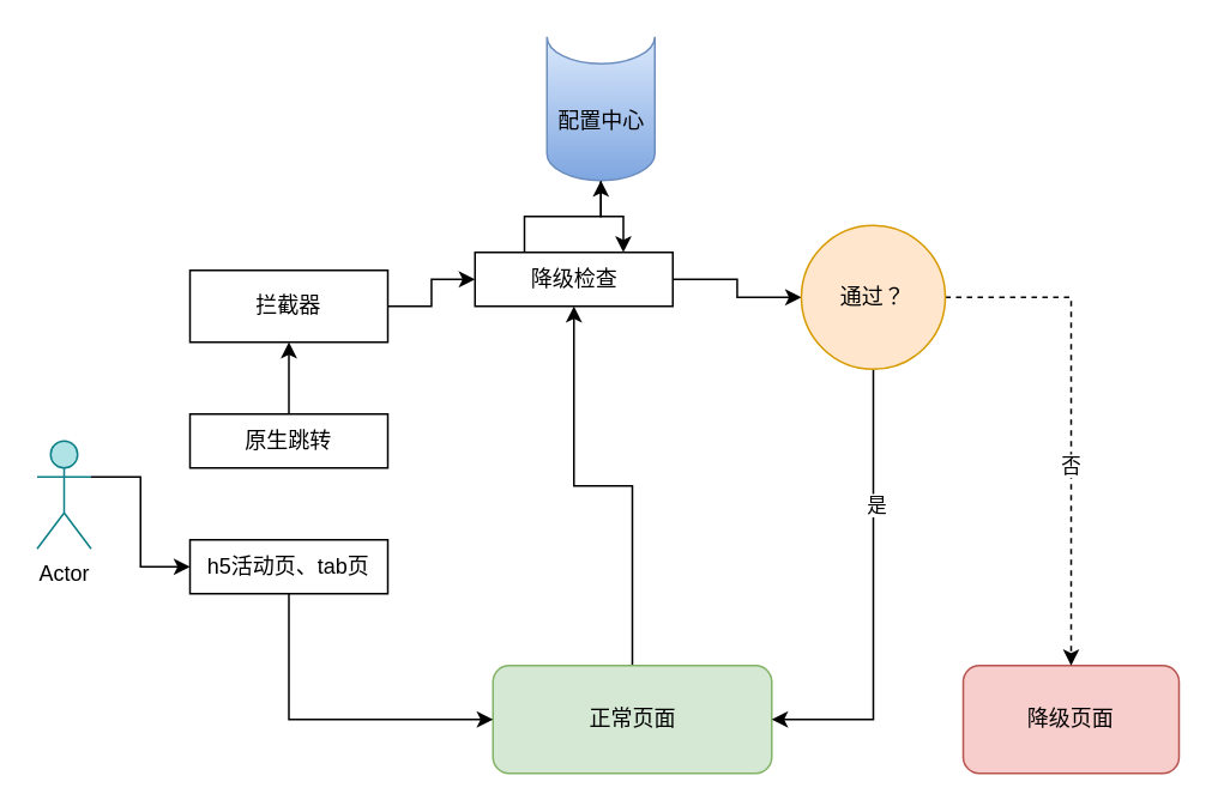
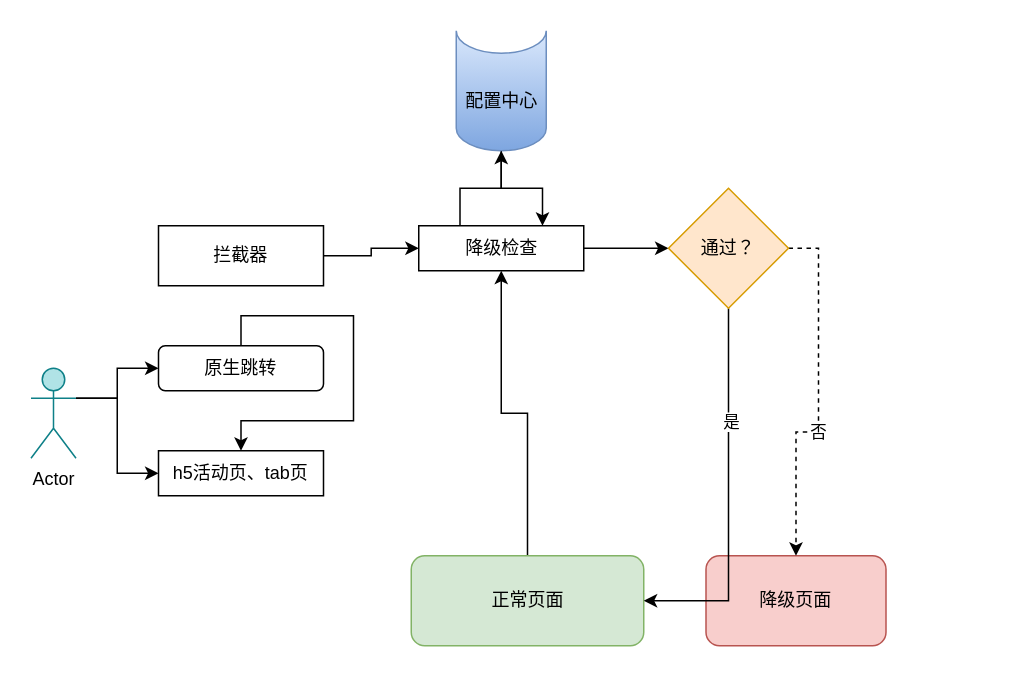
- <mxCell id="13" value="降级检查" style="rounded=0;whiteSpace=wrap;html=1;" vertex="1" parent="1"><mxGeometry x="263.5" y="140" width="110" height="30" as="geometry" /></mxCell>
+ <mxCell id="13" value="降级检查" style="rounded=0;whiteSpace=wrap;html=1;" vertex="1" parent="1"><mxGeometry x="278.5" y="150" width="110" height="30" as="geometry" /></mxCell>
- <mxCell id="19" value="通过？" style="ellipse;whiteSpace=wrap;html=1;fillColor=#ffe6cc;strokeColor=#d79b00;" vertex="1" parent="1"><mxGeometry x="445" y="125" width="80" height="80" as="geometry" /></mxCell>
+ <mxCell id="19" value="通过？" style="rhombus;whiteSpace=wrap;html=1;fillColor=#ffe6cc;strokeColor=#d79b00;" vertex="1" parent="1"><mxGeometry x="445" y="125" width="80" height="80" as="geometry" /></mxCell>
- <mxCell id="20" style="edgeStyle=orthogonalEdgeStyle;rounded=0;orthogonalLoop=1;jettySize=auto;html=1;exitX=0.5;exitY=0;exitDx=0;exitDy=0;entryX=0.5;entryY=1;entryDx=0;entryDy=0;" edge="1" parent="1" source="21" target="8"><mxGeometry relative="1" as="geometry" /></mxCell>
+ <mxCell id="20" style="edgeStyle=orthogonalEdgeStyle;rounded=0;orthogonalLoop=1;jettySize=auto;html=1;exitX=0.5;exitY=0;exitDx=0;exitDy=0;" edge="1" parent="1" source="21" target="23"><mxGeometry relative="1" as="geometry" /></mxCell>
+ <mxCell id="4" style="edgeStyle=orthogonalEdgeStyle;rounded=0;orthogonalLoop=1;jettySize=auto;html=1;exitX=1;exitY=0.333;exitDx=0;exitDy=0;exitPerimeter=0;entryX=0;entryY=0.5;entryDx=0;entryDy=0;" edge="1" parent="1" source="6" target="21"><mxGeometry relative="1" as="geometry" /></mxCell>
- <mxCell id="21" value="原生跳转" style="rounded=0;whiteSpace=wrap;html=1;" vertex="1" parent="1"><mxGeometry x="105" y="230" width="110" height="30" as="geometry" /></mxCell>
+ <mxCell id="21" value="原生跳转" style="whiteSpace=wrap;html=1;rounded=1;" vertex="1" parent="1"><mxGeometry x="105" y="230" width="110" height="30" as="geometry" /></mxCell>
- <mxCell id="22" style="edgeStyle=orthogonalEdgeStyle;rounded=0;orthogonalLoop=1;jettySize=auto;html=1;exitX=0.5;exitY=1;exitDx=0;exitDy=0;entryX=0;entryY=0.5;entryDx=0;entryDy=0;" edge="1" parent="1" source="23" target="3"><mxGeometry relative="1" as="geometry" /></mxCell>
- <mxCell id="14" value="降级页面" style="rounded=1;whiteSpace=wrap;html=1;fillColor=#f8cecc;strokeColor=#b85450;" vertex="1" parent="1"><mxGeometry x="535" y="370" width="120" height="60" as="geometry" /></mxCell>
+ <mxCell id="14" value="降级页面" style="rounded=1;whiteSpace=wrap;html=1;fillColor=#f8cecc;strokeColor=#b85450;" vertex="1" parent="1"><mxGeometry x="470" y="370" width="120" height="60" as="geometry" /></mxCell>
